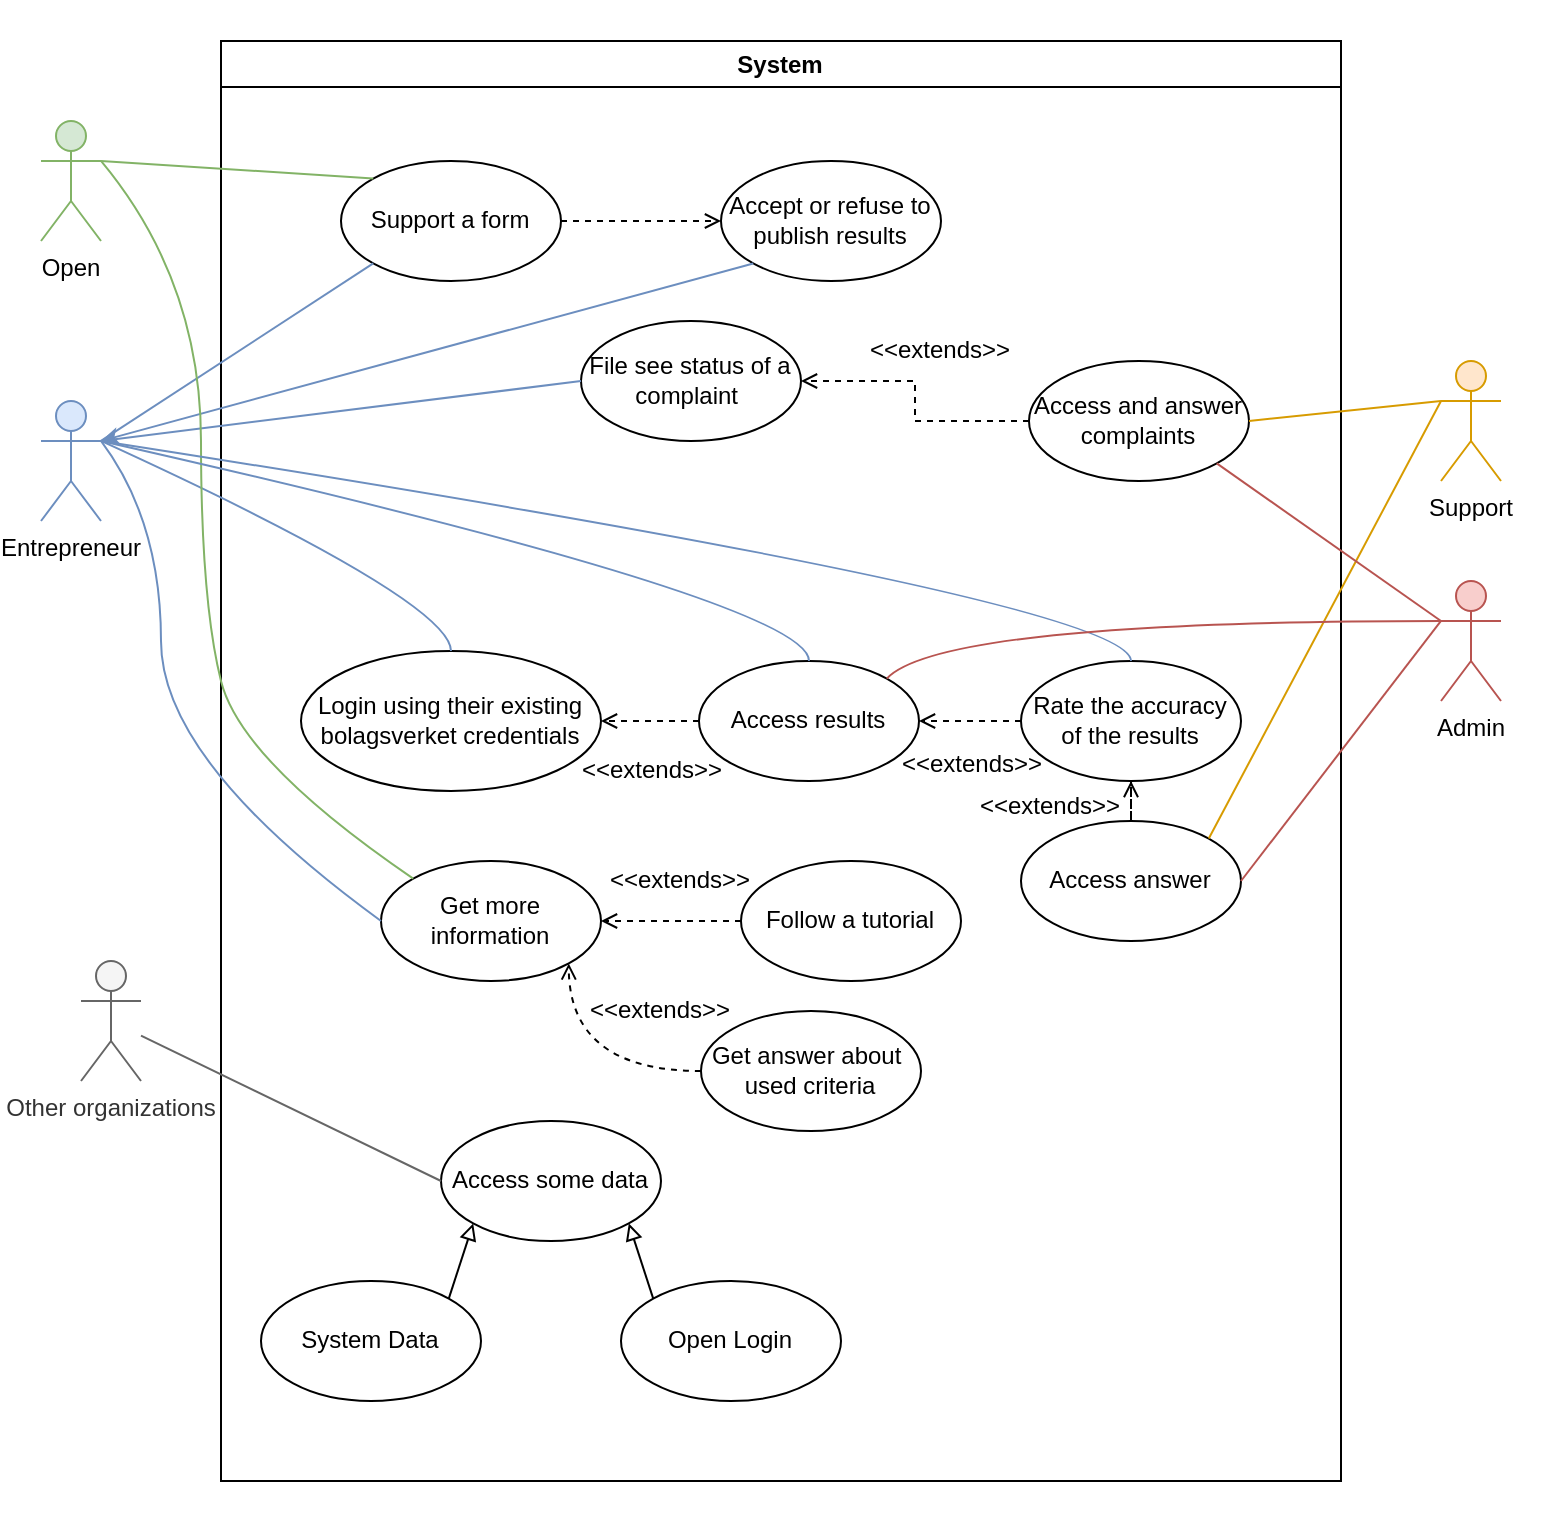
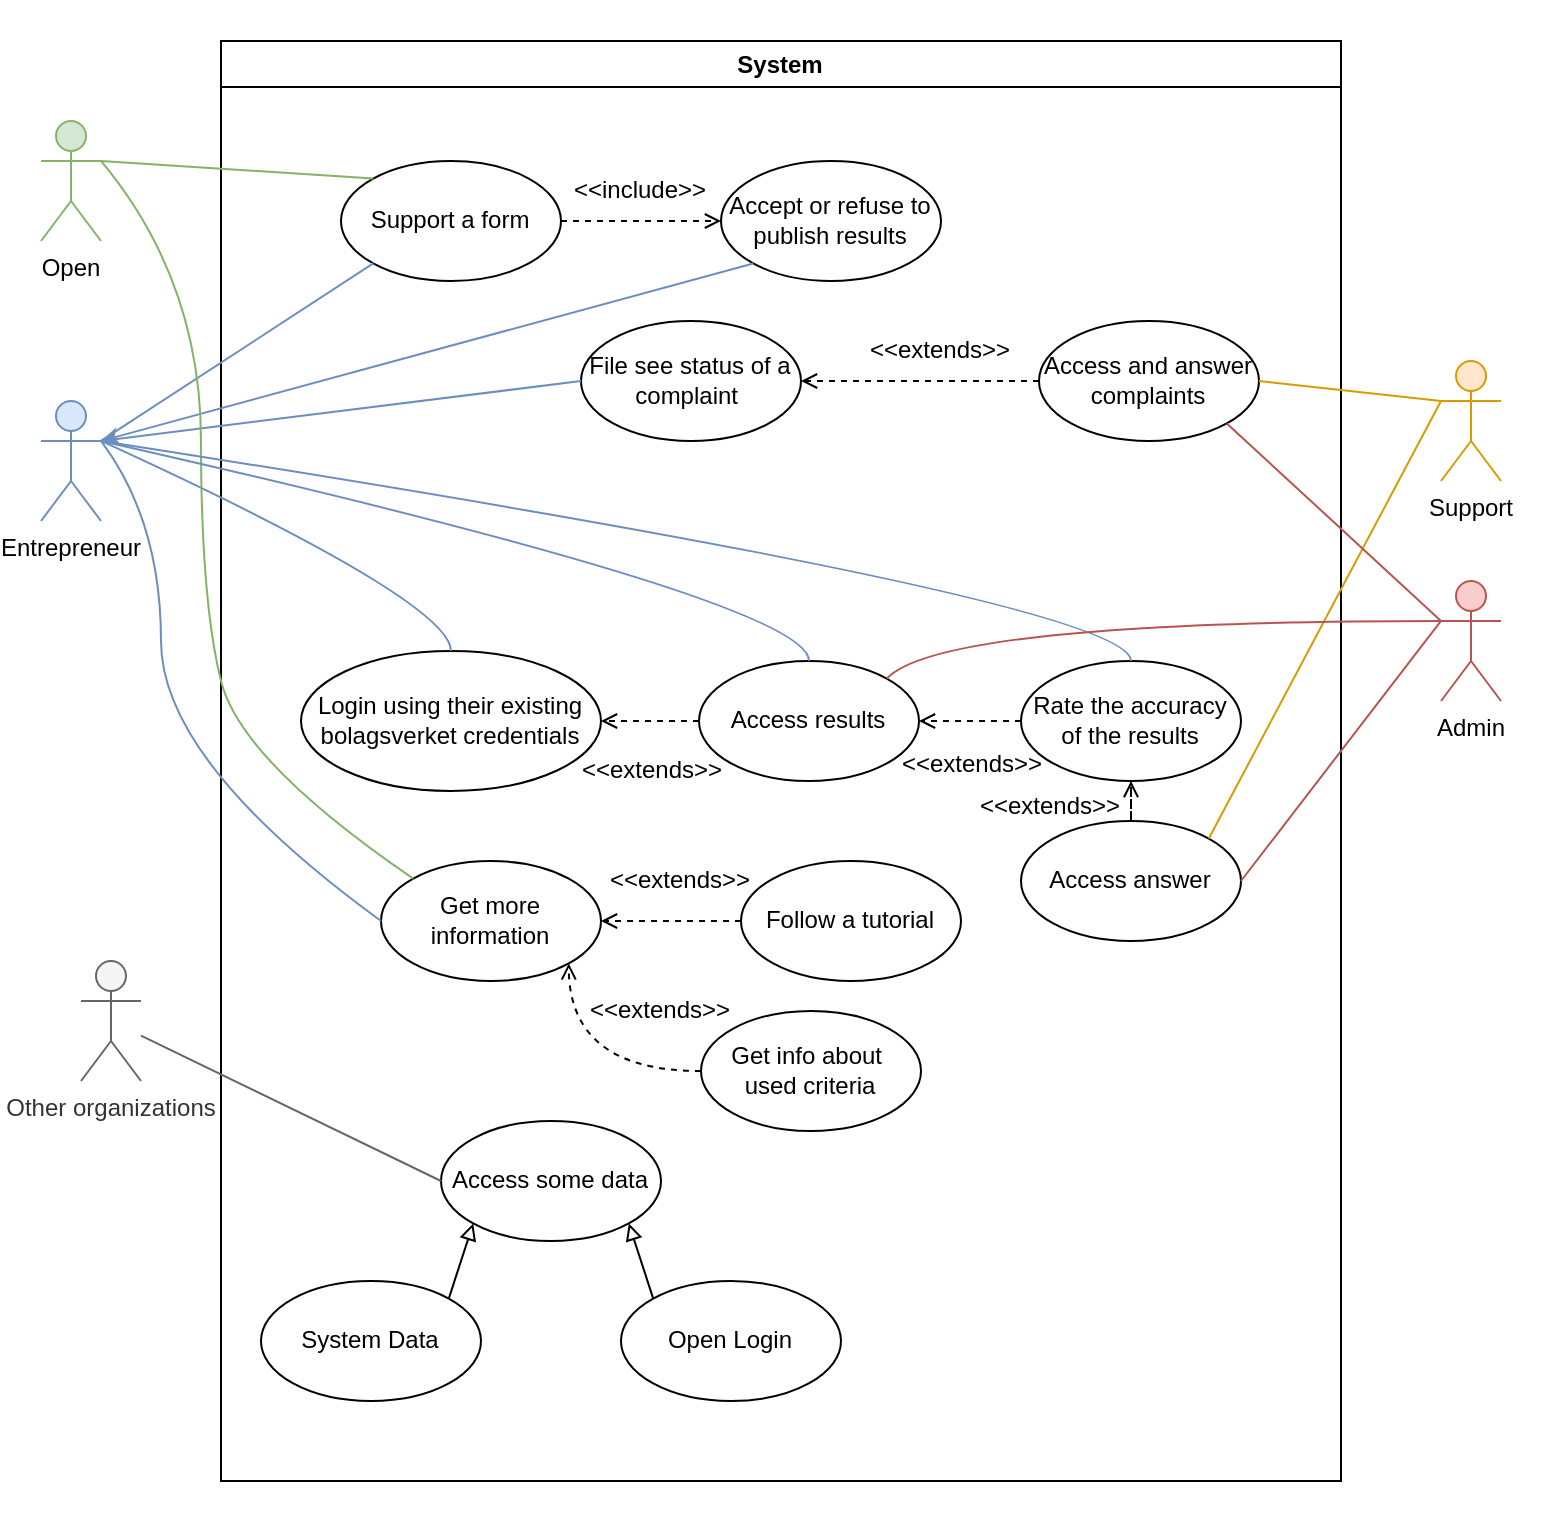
+ <mxCell id="18" value="&amp;lt;&amp;lt;include&amp;gt;&amp;gt;" style="text;html=1;strokeColor=none;fillColor=none;align=center;verticalAlign=middle;whiteSpace=wrap;rounded=0;" vertex="1" parent="2"><mxGeometry x="180" y="60" width="60" height="30" as="geometry" /></mxCell>
- <mxCell id="10" value="Access and answer complaints" style="ellipse;whiteSpace=wrap;html=1;" vertex="1" parent="2"><mxGeometry x="404" y="160" width="110" height="60" as="geometry" /></mxCell>
+ <mxCell id="10" value="Access and answer complaints" style="ellipse;whiteSpace=wrap;html=1;" vertex="1" parent="2"><mxGeometry x="409" y="140" width="110" height="60" as="geometry" /></mxCell>
- <mxCell id="26" value="Get answer about&amp;nbsp; used criteria" style="ellipse;whiteSpace=wrap;html=1;" vertex="1" parent="2"><mxGeometry x="240" y="485" width="110" height="60" as="geometry" /></mxCell>
+ <mxCell id="26" value="Get info about&amp;nbsp; used criteria" style="ellipse;whiteSpace=wrap;html=1;" vertex="1" parent="2"><mxGeometry x="240" y="485" width="110" height="60" as="geometry" /></mxCell>
